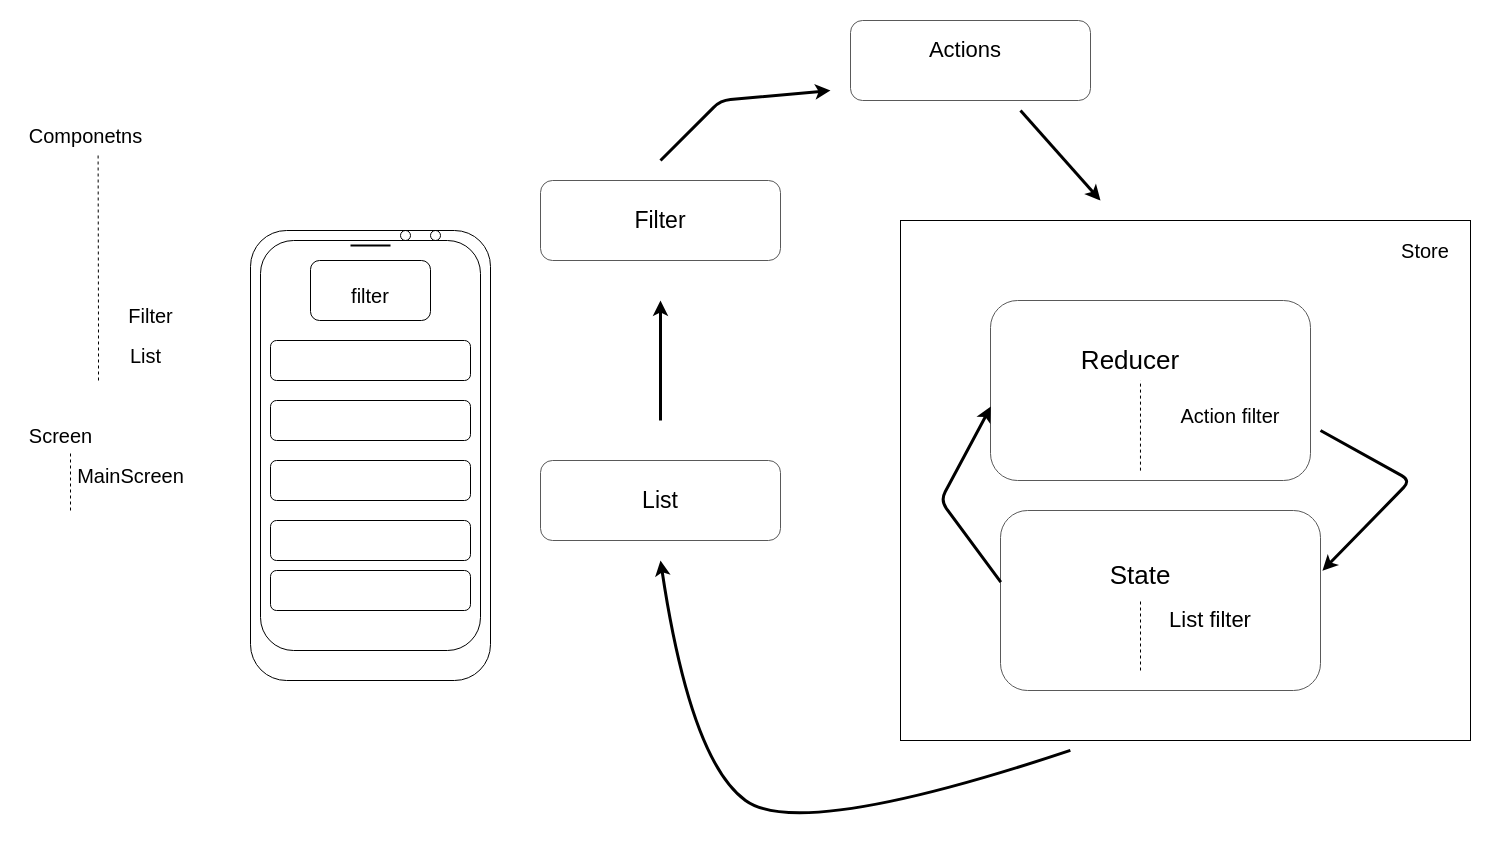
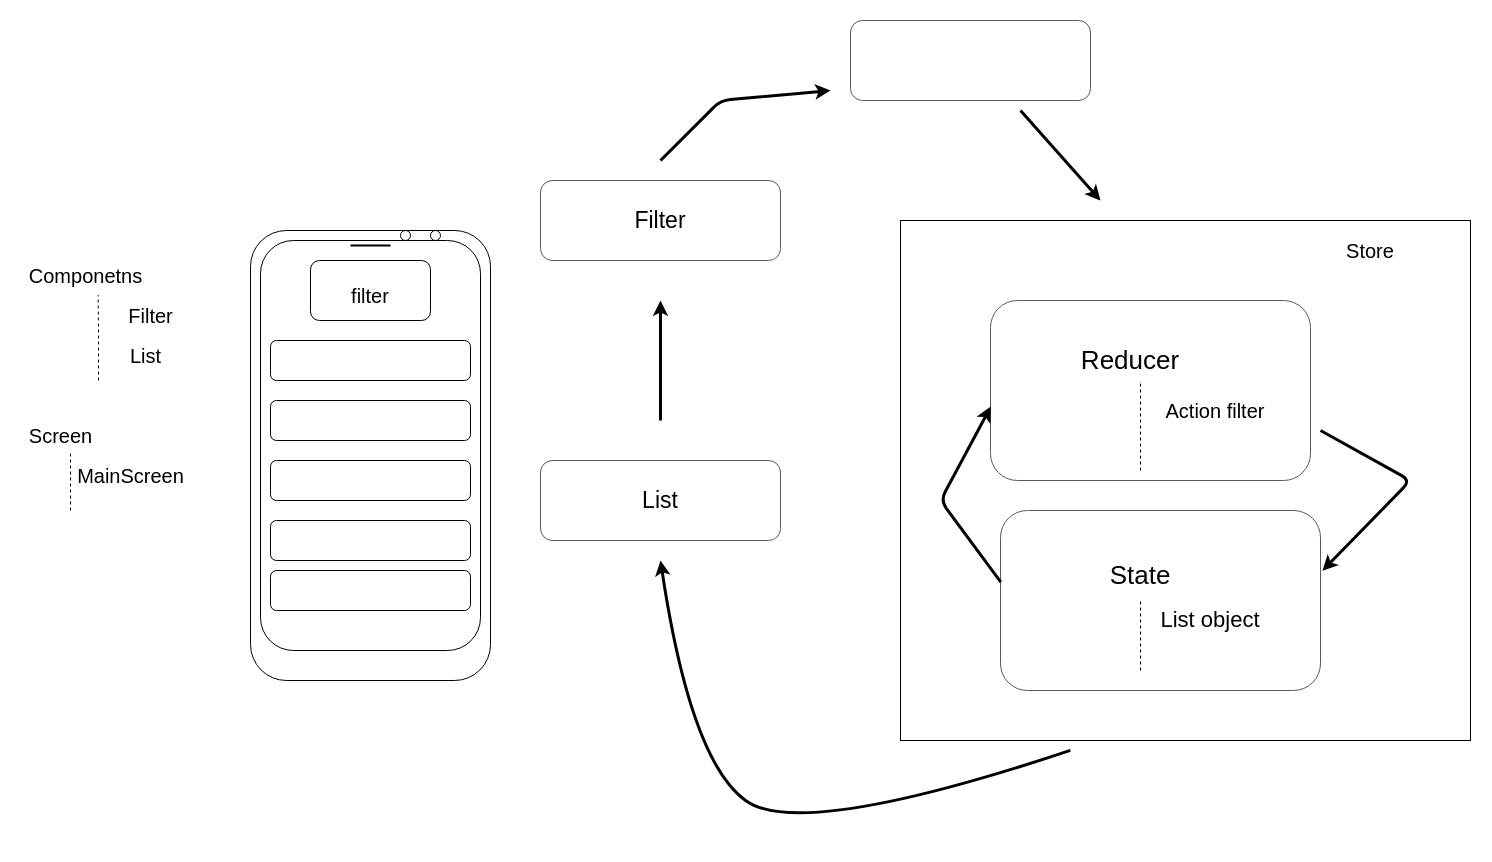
- <mxCell id="36" value="&lt;font style=&quot;font-size: 22px&quot;&gt;Actions&lt;/font&gt;" style="text;html=1;strokeColor=none;fillColor=none;align=center;verticalAlign=middle;whiteSpace=wrap;rounded=0;fontSize=20;" vertex="1" parent="1"><mxGeometry x="940" y="40" width="50" height="20" as="geometry" /></mxCell>
- <mxCell id="14" value="Componetns&lt;br&gt;" style="text;html=1;align=center;verticalAlign=middle;resizable=0;points=[];autosize=1;fontSize=20;" vertex="1" parent="1"><mxGeometry x="20" y="120" width="130" height="30" as="geometry" /></mxCell>
+ <mxCell id="14" value="Componetns&lt;br&gt;" style="text;html=1;align=center;verticalAlign=middle;resizable=0;points=[];autosize=1;fontSize=20;" vertex="1" parent="1"><mxGeometry x="20" y="260" width="130" height="30" as="geometry" /></mxCell>
- <mxCell id="22" value="Store" style="text;html=1;strokeColor=none;fillColor=none;align=center;verticalAlign=middle;whiteSpace=wrap;rounded=0;fontSize=20;" vertex="1" parent="1"><mxGeometry x="1405" y="240" width="40" height="20" as="geometry" /></mxCell>
+ <mxCell id="22" value="Store" style="text;html=1;strokeColor=none;fillColor=none;align=center;verticalAlign=middle;whiteSpace=wrap;rounded=0;fontSize=20;" vertex="1" parent="1"><mxGeometry x="1350" y="240" width="40" height="20" as="geometry" /></mxCell>
- <mxCell id="27" value="Action filter" style="text;html=1;strokeColor=none;fillColor=none;align=center;verticalAlign=middle;whiteSpace=wrap;rounded=0;fontSize=20;" vertex="1" parent="1"><mxGeometry x="1165" y="405" width="130" height="20" as="geometry" /></mxCell>
+ <mxCell id="27" value="Action filter" style="text;html=1;strokeColor=none;fillColor=none;align=center;verticalAlign=middle;whiteSpace=wrap;rounded=0;fontSize=20;" vertex="1" parent="1"><mxGeometry x="1150" y="400" width="130" height="20" as="geometry" /></mxCell>
- <mxCell id="25" value="&lt;font style=&quot;font-size: 22px&quot;&gt;List filter&lt;/font&gt;" style="text;html=1;strokeColor=none;fillColor=none;align=center;verticalAlign=middle;whiteSpace=wrap;rounded=0;fontSize=20;" vertex="1" parent="1"><mxGeometry x="1140" y="610" width="140" height="20" as="geometry" /></mxCell>
+ <mxCell id="25" value="&lt;font style=&quot;font-size: 22px&quot;&gt;List object&lt;/font&gt;" style="text;html=1;strokeColor=none;fillColor=none;align=center;verticalAlign=middle;whiteSpace=wrap;rounded=0;fontSize=20;" vertex="1" parent="1"><mxGeometry x="1140" y="610" width="140" height="20" as="geometry" /></mxCell>
